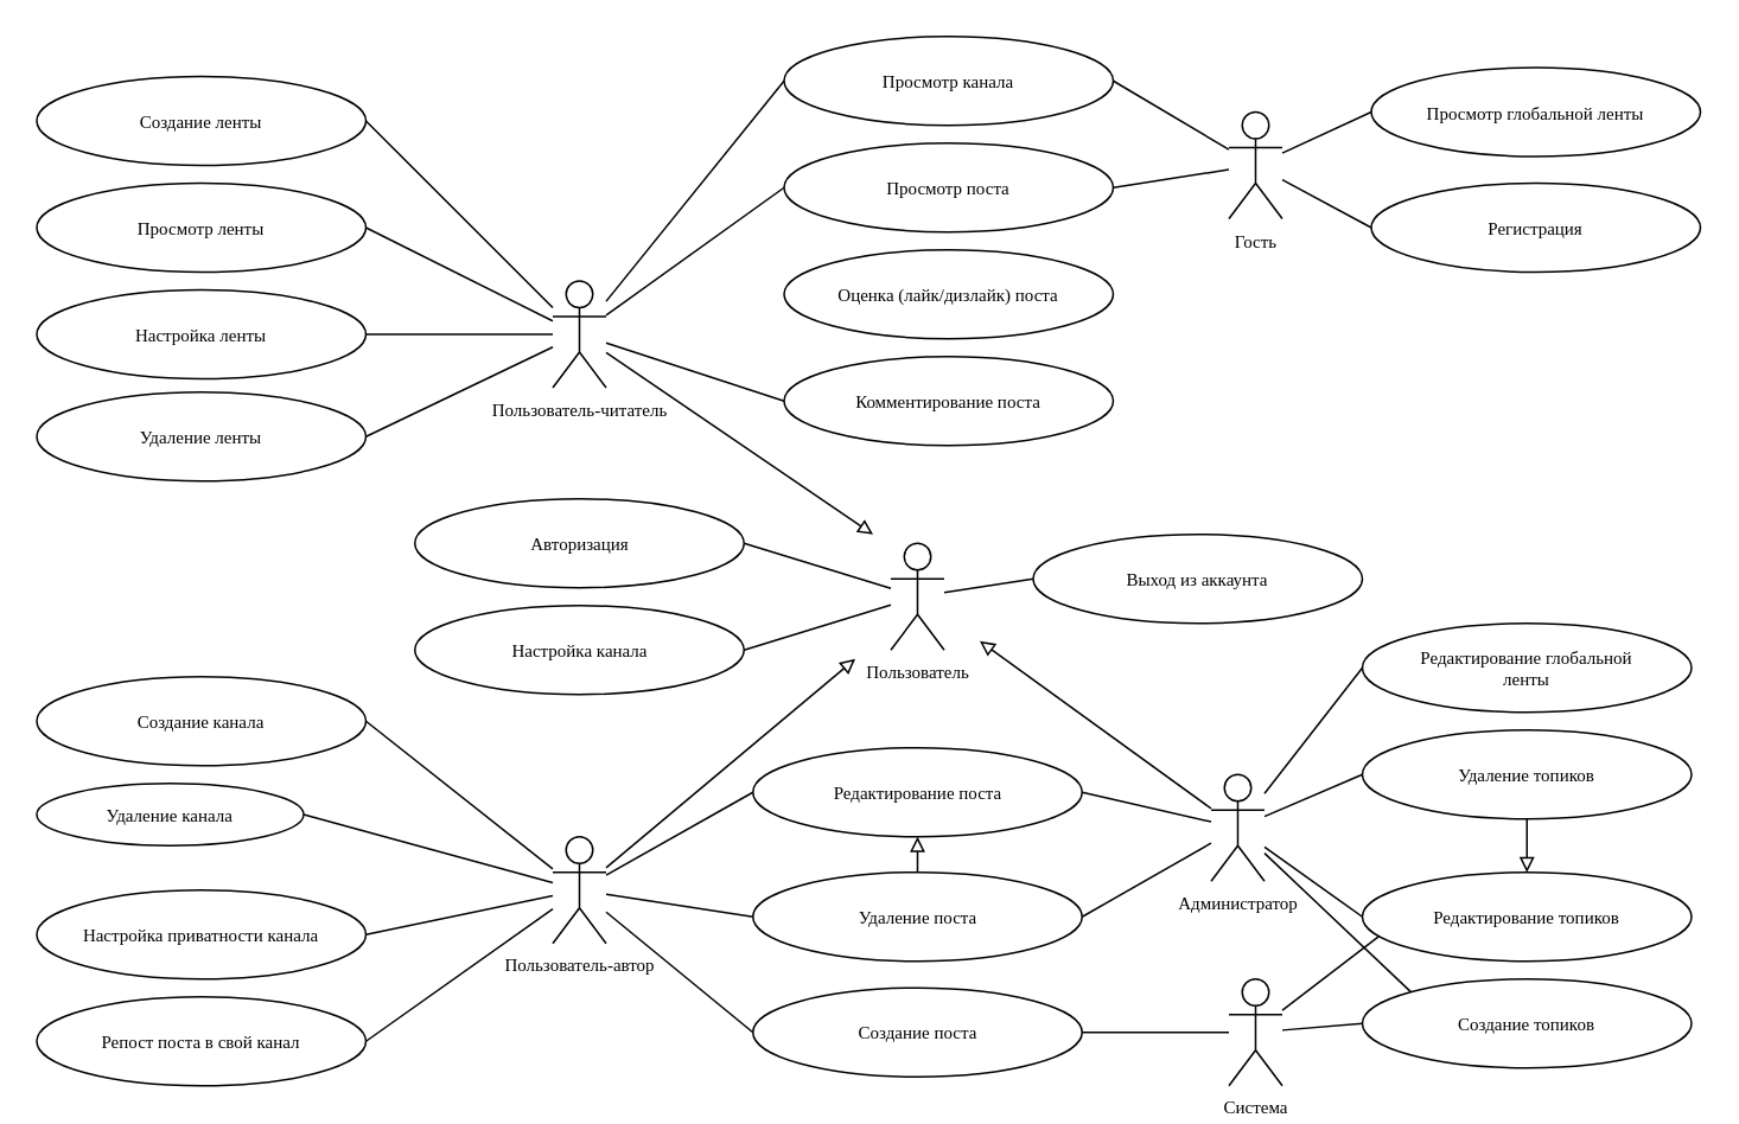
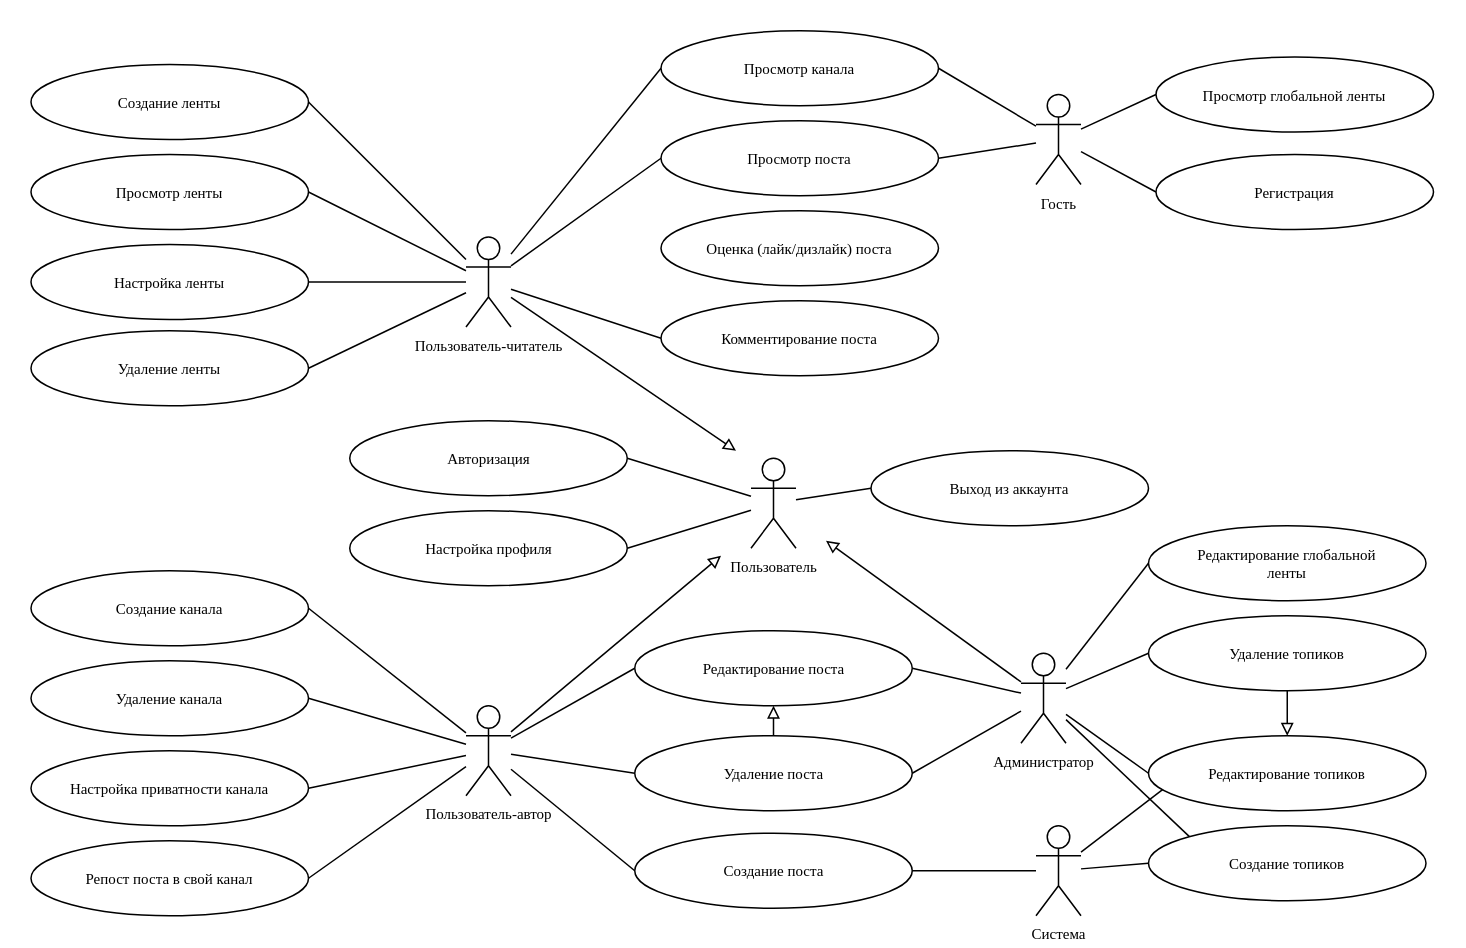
- <mxCell id="61" value="Настройка канала" style="ellipse;whiteSpace=wrap;html=1;fontSize=10;fontFamily=Verdana;" parent="1" vertex="1"><mxGeometry x="232.5" y="340" width="185" height="50" as="geometry" /></mxCell>
+ <mxCell id="61" value="Настройка профиля" style="ellipse;whiteSpace=wrap;html=1;fontSize=10;fontFamily=Verdana;" parent="1" vertex="1"><mxGeometry x="232.5" y="340" width="185" height="50" as="geometry" /></mxCell>
- <mxCell id="60" value="Удаление канала" style="ellipse;whiteSpace=wrap;html=1;fontSize=10;fontFamily=Verdana;" parent="1" vertex="1"><mxGeometry x="20" y="440" width="150" height="35" as="geometry" /></mxCell>
+ <mxCell id="60" value="Удаление канала" style="ellipse;whiteSpace=wrap;html=1;fontSize=10;fontFamily=Verdana;" parent="1" vertex="1"><mxGeometry x="20" y="440" width="185" height="50" as="geometry" /></mxCell>
